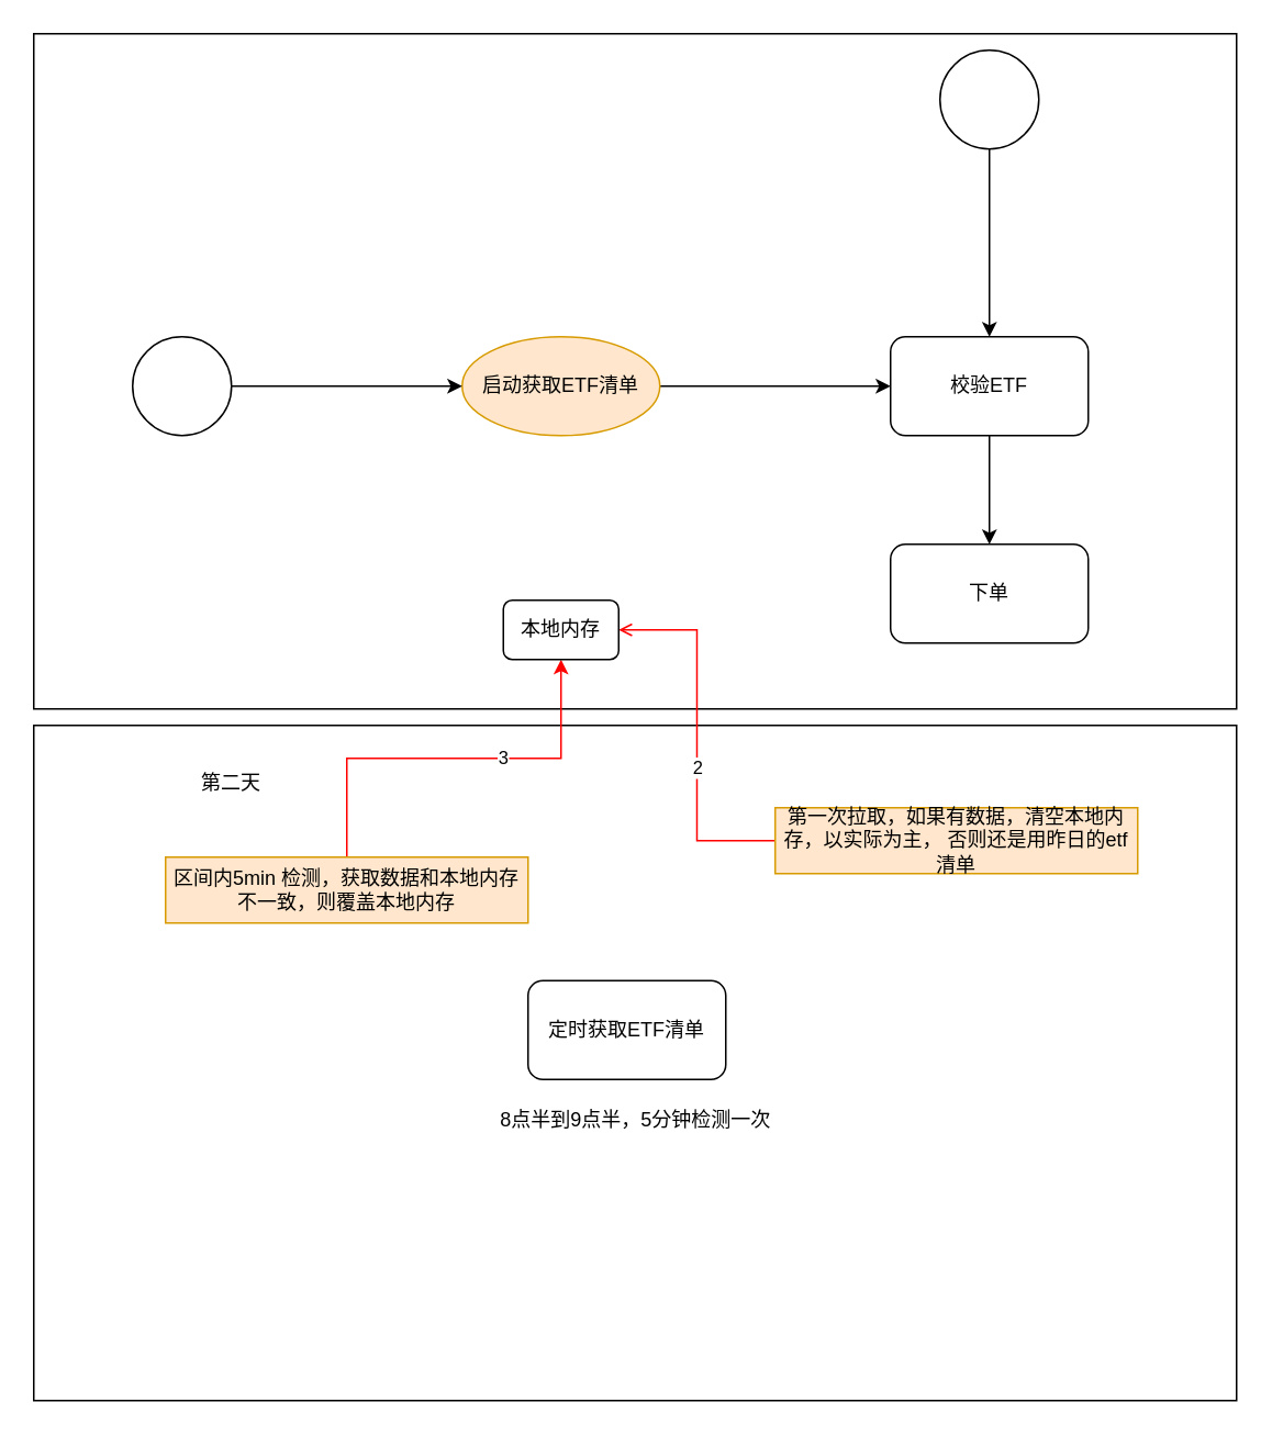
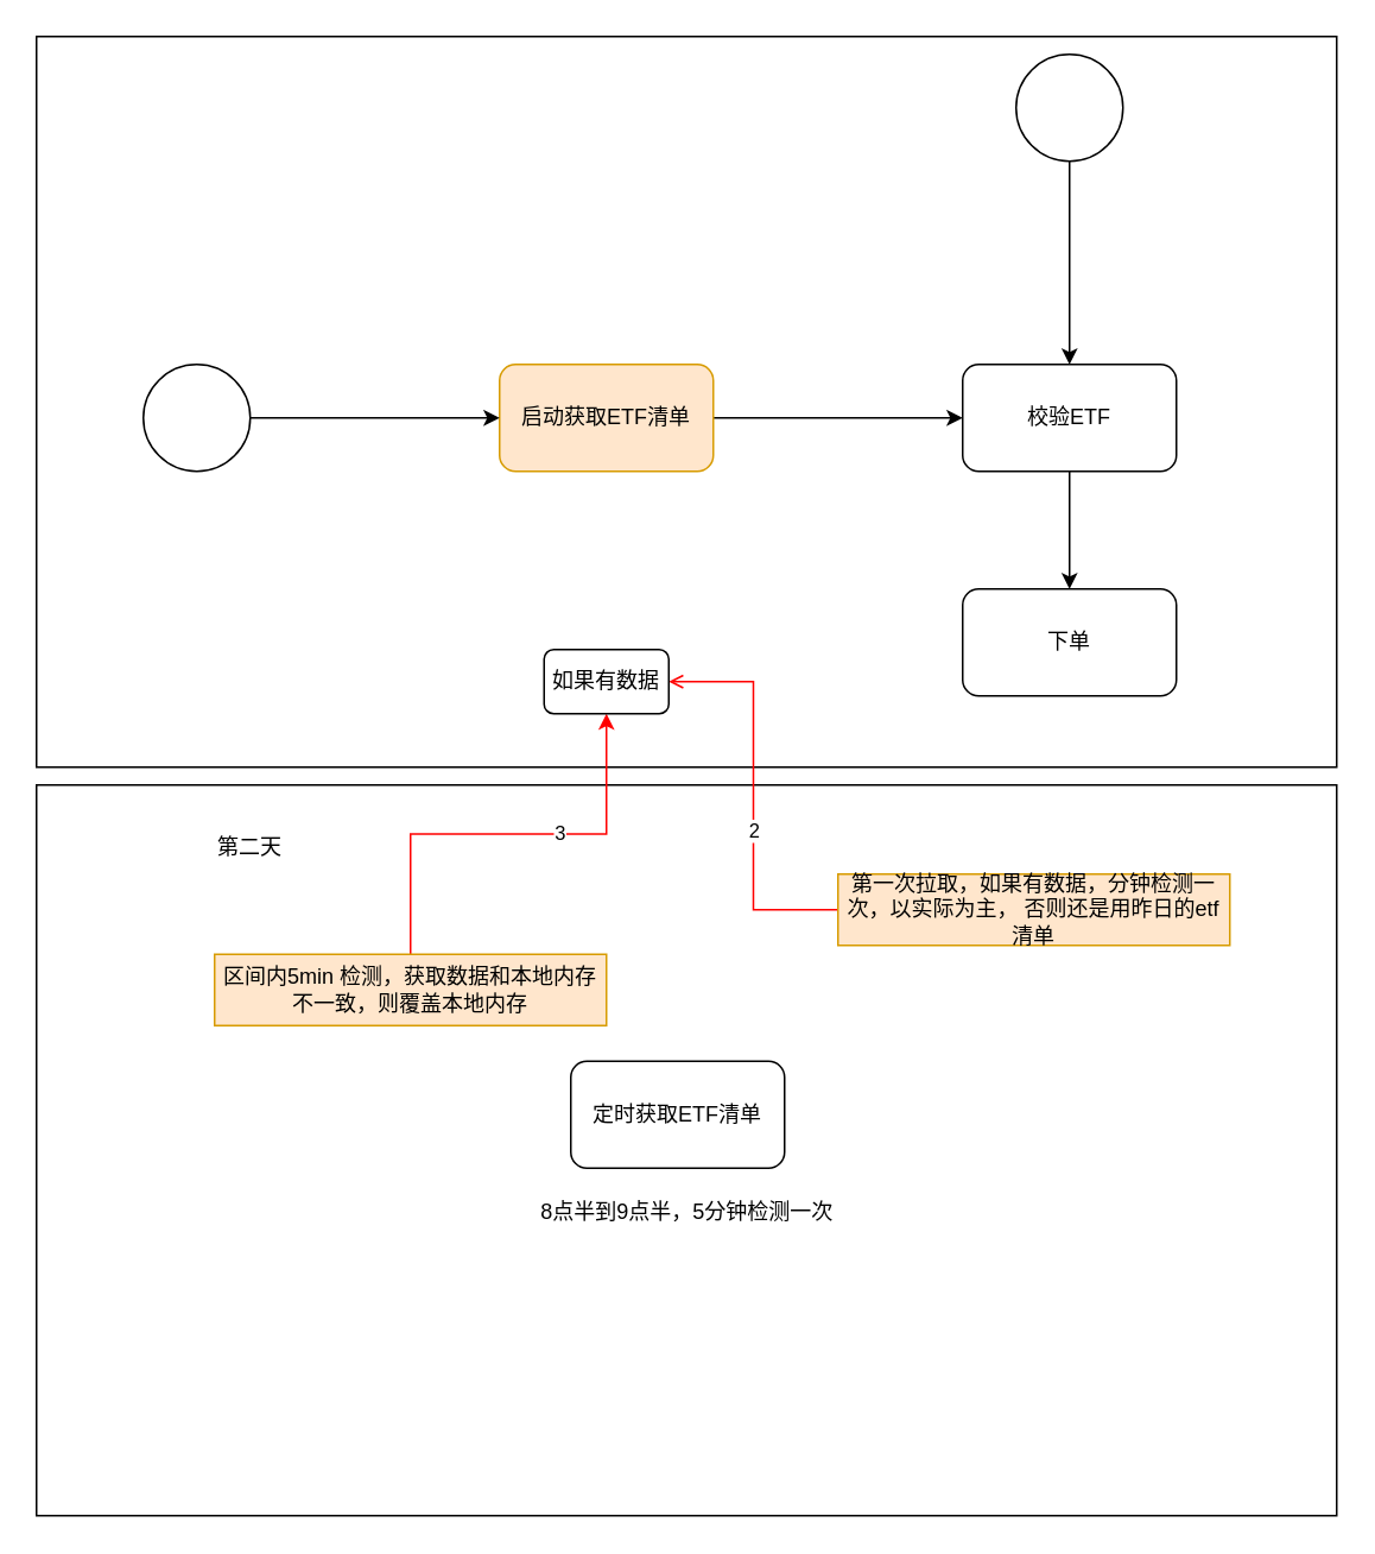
- <mxCell id="12" value="启动获取ETF清单" style="ellipse;whiteSpace=wrap;html=1;fillColor=#ffe6cc;strokeColor=#d79b00;" vertex="1" parent="1"><mxGeometry x="280" y="204" width="120" height="60" as="geometry" /></mxCell>
+ <mxCell id="12" value="启动获取ETF清单" style="rounded=1;whiteSpace=wrap;html=1;fillColor=#ffe6cc;strokeColor=#d79b00;" vertex="1" parent="1"><mxGeometry x="280" y="204" width="120" height="60" as="geometry" /></mxCell>
- <mxCell id="22" value="本地内存" style="rounded=1;whiteSpace=wrap;html=1;" vertex="1" parent="1"><mxGeometry x="305" y="364" width="70" height="36" as="geometry" /></mxCell>
+ <mxCell id="22" value="如果有数据" style="rounded=1;whiteSpace=wrap;html=1;" vertex="1" parent="1"><mxGeometry x="305" y="364" width="70" height="36" as="geometry" /></mxCell>
- <mxCell id="18" value="第一次拉取，如果有数据，清空本地内存，以实际为主， 否则还是用昨日的etf清单" style="text;html=1;align=center;verticalAlign=middle;whiteSpace=wrap;rounded=0;fillColor=#ffe6cc;strokeColor=#d79b00;" vertex="1" parent="1"><mxGeometry x="470" y="490" width="220" height="40" as="geometry" /></mxCell>
+ <mxCell id="18" value="第一次拉取，如果有数据，分钟检测一次，以实际为主， 否则还是用昨日的etf清单" style="text;html=1;align=center;verticalAlign=middle;whiteSpace=wrap;rounded=0;fillColor=#ffe6cc;strokeColor=#d79b00;" vertex="1" parent="1"><mxGeometry x="470" y="490" width="220" height="40" as="geometry" /></mxCell>
- <mxCell id="21" value="区间内5min 检测，获取数据和本地内存不一致，则覆盖本地内存" style="text;html=1;align=center;verticalAlign=middle;whiteSpace=wrap;rounded=0;fillColor=#ffe6cc;strokeColor=#d79b00;" vertex="1" parent="1"><mxGeometry x="100" y="520" width="220" height="40" as="geometry" /></mxCell>
+ <mxCell id="21" value="区间内5min 检测，获取数据和本地内存不一致，则覆盖本地内存" style="text;html=1;align=center;verticalAlign=middle;whiteSpace=wrap;rounded=0;fillColor=#ffe6cc;strokeColor=#d79b00;" vertex="1" parent="1"><mxGeometry x="120" y="535" width="220" height="40" as="geometry" /></mxCell>
